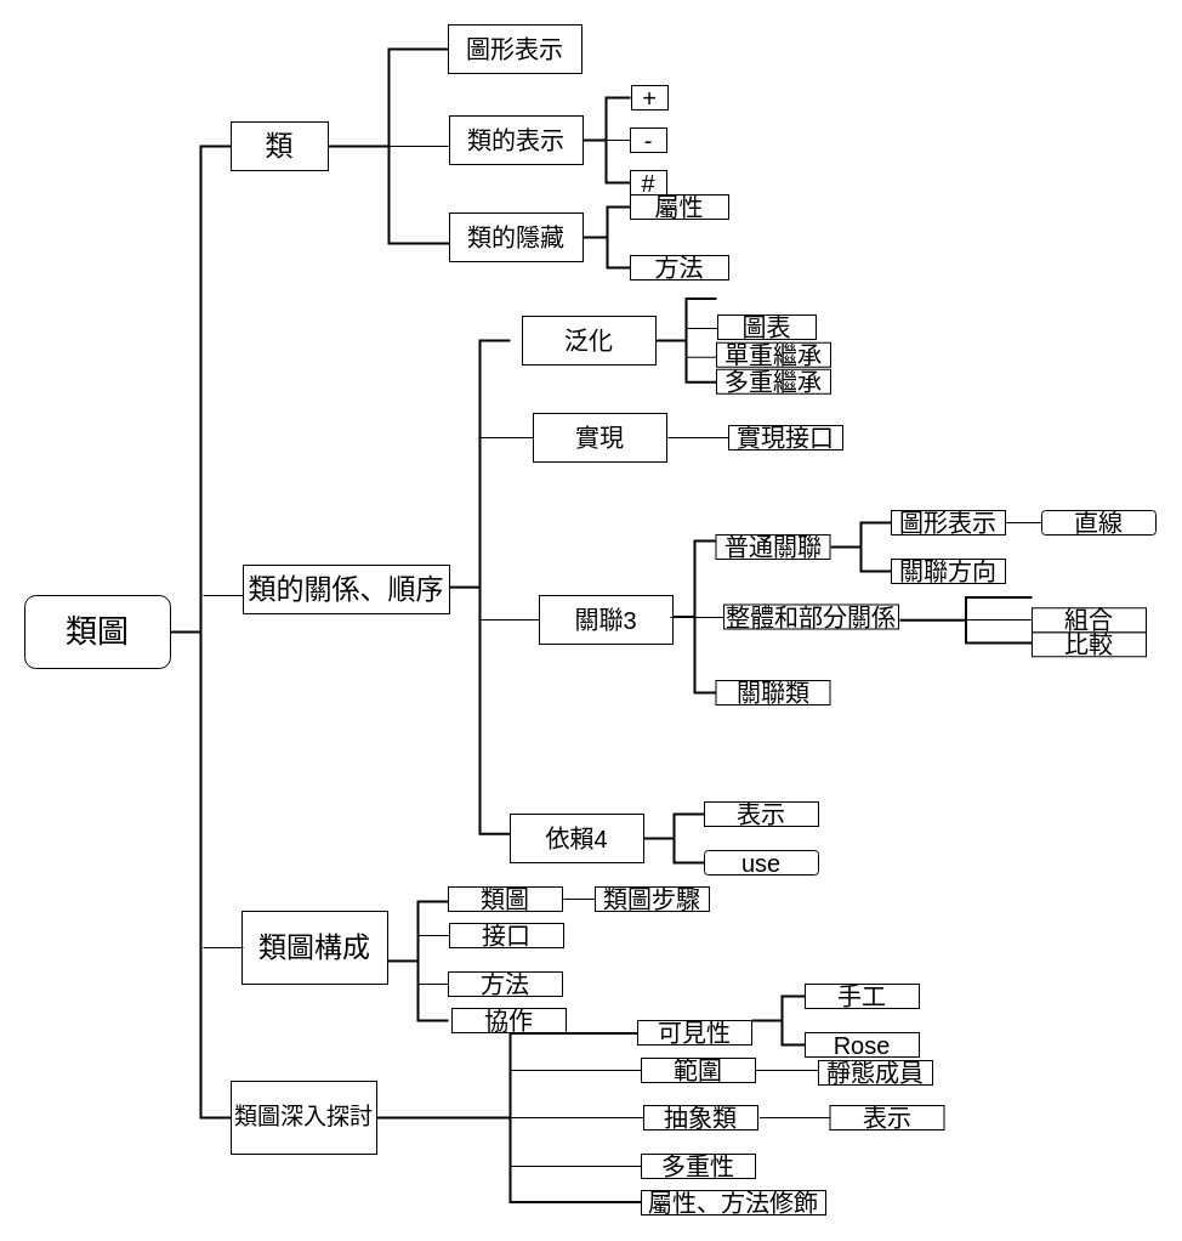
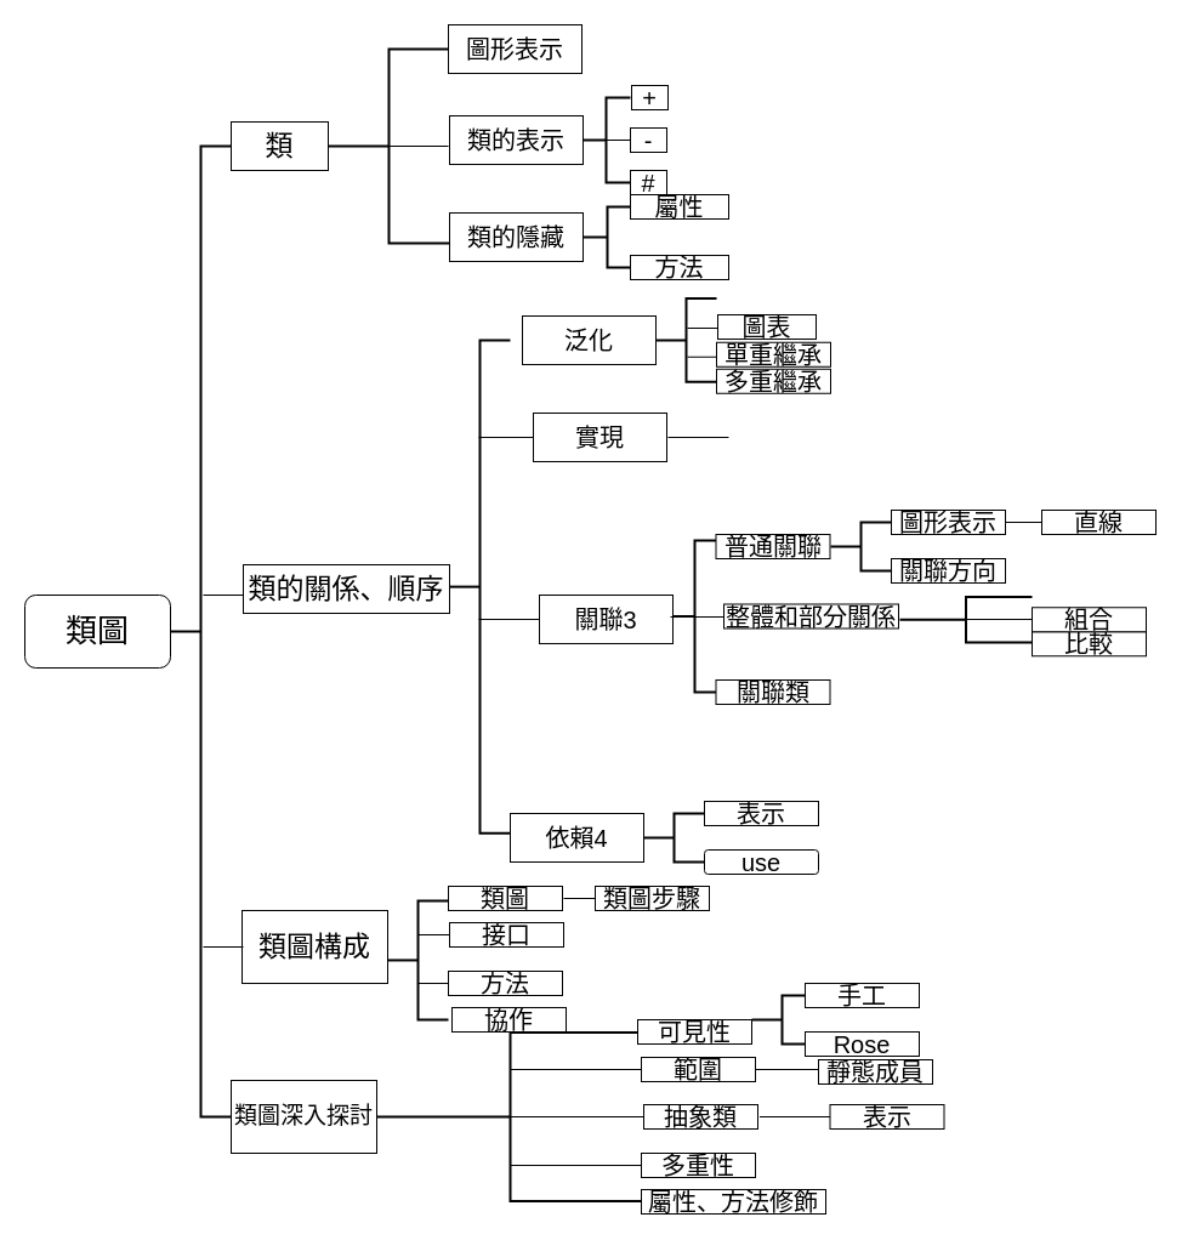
- <mxCell id="37" value="&lt;span style=&quot;font-size: 20px;&quot;&gt;實現接口&lt;/span&gt;" style="rounded=0;whiteSpace=wrap;html=1;" vertex="1" parent="1"><mxGeometry x="600" y="350" width="94" height="20" as="geometry" /></mxCell>
- <mxCell id="47" value="&lt;span style=&quot;font-size: 20px;&quot;&gt;直線&lt;/span&gt;" style="whiteSpace=wrap;html=1;rounded=1;" vertex="1" parent="1"><mxGeometry x="858" y="420" width="94" height="20" as="geometry" /></mxCell>
+ <mxCell id="47" value="&lt;span style=&quot;font-size: 20px;&quot;&gt;直線&lt;/span&gt;" style="rounded=0;whiteSpace=wrap;html=1;" vertex="1" parent="1"><mxGeometry x="858" y="420" width="94" height="20" as="geometry" /></mxCell>
